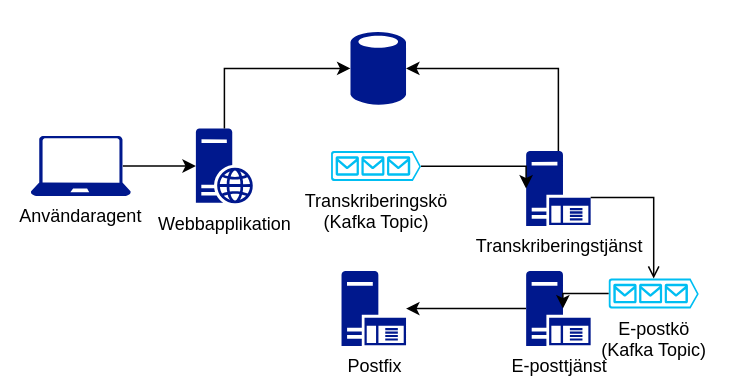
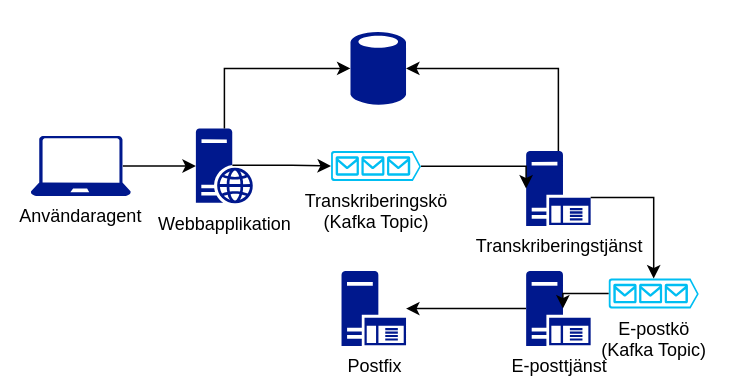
+ <mxCell id="13" style="edgeStyle=orthogonalEdgeStyle;rounded=0;orthogonalLoop=1;jettySize=auto;html=1;exitX=0.64;exitY=0.49;exitDx=0;exitDy=0;exitPerimeter=0;entryX=0;entryY=0.5;entryDx=0;entryDy=0;entryPerimeter=0;" edge="1" parent="1" source="5" target="7"><mxGeometry relative="1" as="geometry" /></mxCell>
- <mxCell id="15" style="edgeStyle=orthogonalEdgeStyle;rounded=0;orthogonalLoop=1;jettySize=auto;html=1;exitX=1;exitY=0.62;exitDx=0;exitDy=0;exitPerimeter=0;entryX=0.5;entryY=0;entryDx=0;entryDy=0;entryPerimeter=0;endArrow=open;" edge="1" parent="1" source="9" target="8"><mxGeometry relative="1" as="geometry" /></mxCell>
+ <mxCell id="15" style="edgeStyle=orthogonalEdgeStyle;rounded=0;orthogonalLoop=1;jettySize=auto;html=1;exitX=1;exitY=0.62;exitDx=0;exitDy=0;exitPerimeter=0;entryX=0.5;entryY=0;entryDx=0;entryDy=0;entryPerimeter=0;" edge="1" parent="1" source="9" target="8"><mxGeometry relative="1" as="geometry" /></mxCell>
